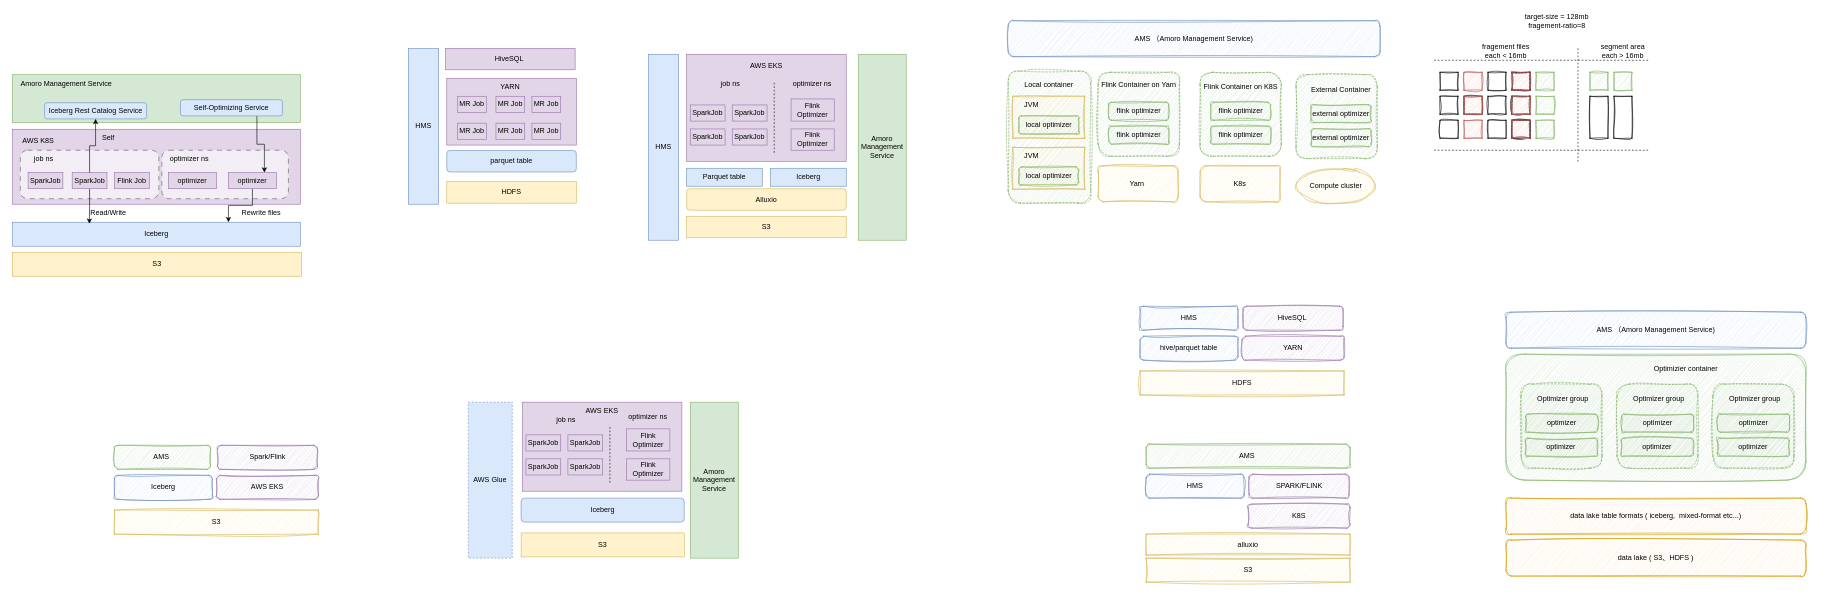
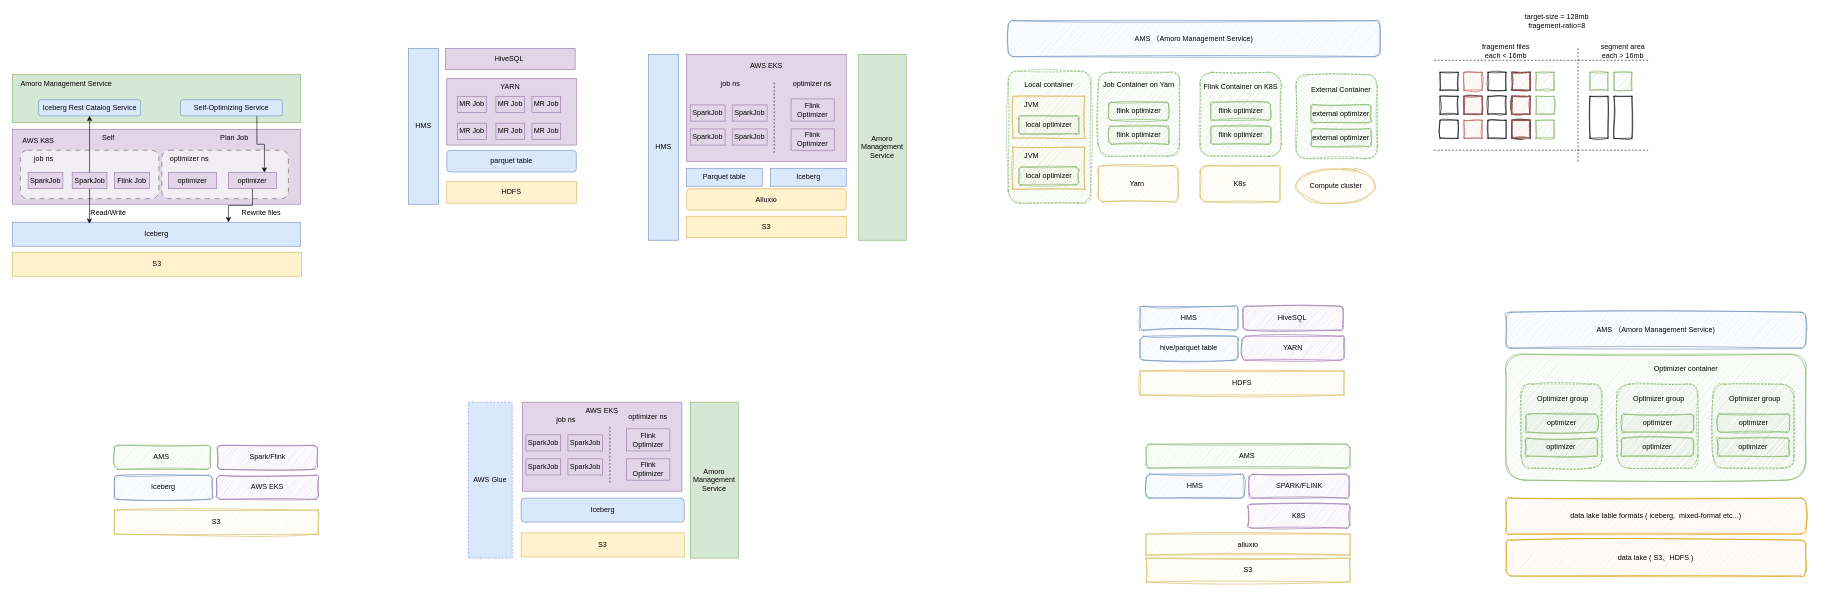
- <mxCell id="164" value="Flink Container on Yarn" style="text;html=1;strokeColor=none;fillColor=none;align=center;verticalAlign=middle;whiteSpace=wrap;rounded=0;" parent="160" vertex="1"><mxGeometry x="-7.292" y="6" width="150" height="30" as="geometry" /></mxCell>
+ <mxCell id="164" value="Job Container on Yarn" style="text;html=1;strokeColor=none;fillColor=none;align=center;verticalAlign=middle;whiteSpace=wrap;rounded=0;" parent="160" vertex="1"><mxGeometry x="-7.292" y="6" width="150" height="30" as="geometry" /></mxCell>
- <mxCell id="125" value="Iceberg Rest Catalog Service" style="rounded=1;whiteSpace=wrap;html=1;fillColor=#dae8fc;strokeColor=#6c8ebf;" parent="1" vertex="1"><mxGeometry x="73.5" y="170.74" width="170" height="27" as="geometry" /></mxCell>
+ <mxCell id="125" value="Iceberg Rest Catalog Service" style="rounded=1;whiteSpace=wrap;html=1;fillColor=#dae8fc;strokeColor=#6c8ebf;" parent="1" vertex="1"><mxGeometry x="63.5" y="165.74" width="170" height="27" as="geometry" /></mxCell>
+ <mxCell id="131" value="Plan Job" style="text;html=1;strokeColor=none;fillColor=none;align=center;verticalAlign=middle;whiteSpace=wrap;rounded=0;" parent="1" vertex="1"><mxGeometry x="360" y="215" width="60" height="30" as="geometry" /></mxCell>
